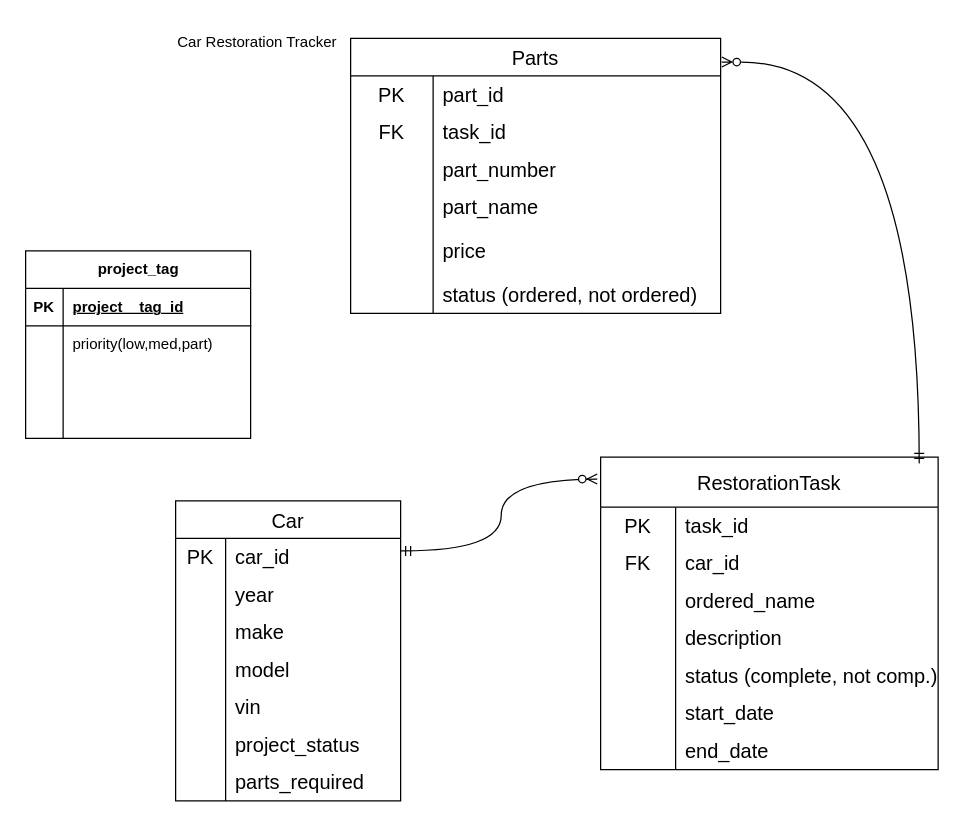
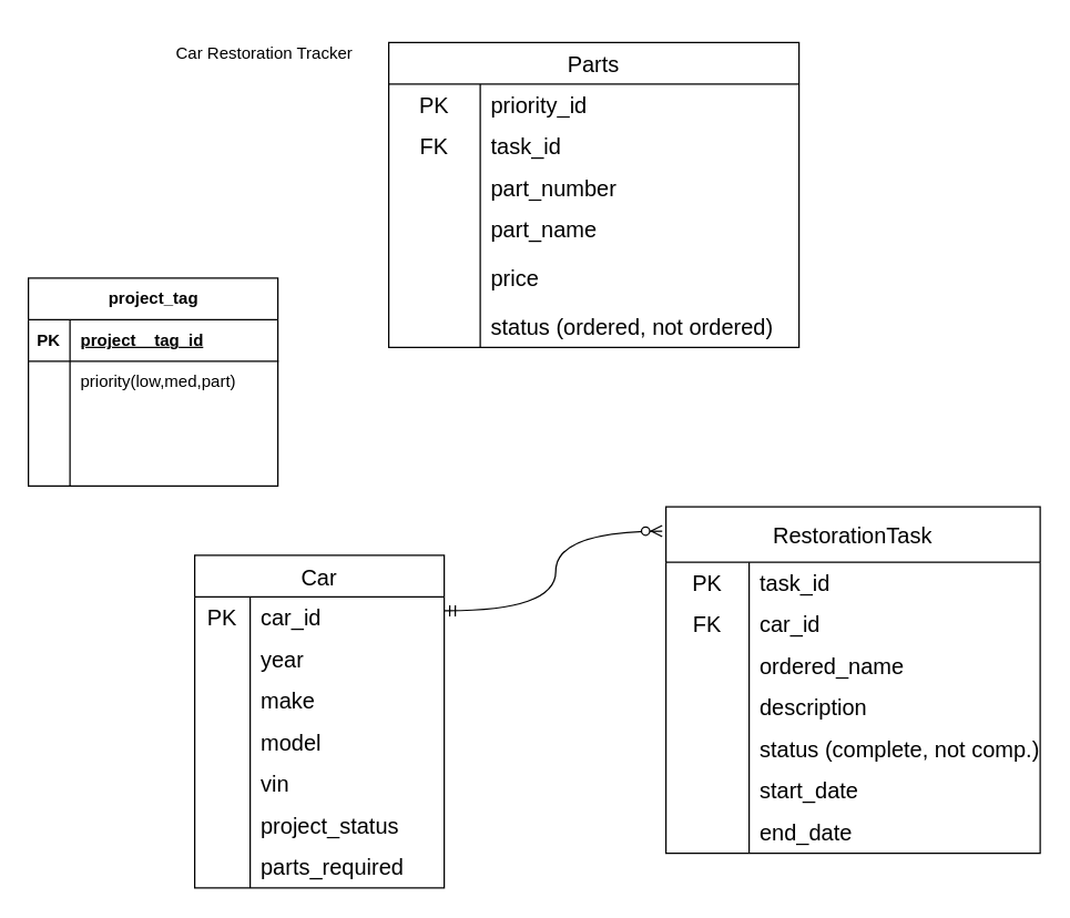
- <mxCell id="65" value="Car Restoration Tracker&lt;div&gt;&lt;br&gt;&lt;/div&gt;" style="text;html=1;align=center;verticalAlign=middle;resizable=0;points=[];autosize=1;strokeColor=none;fillColor=none;" vertex="1" parent="1"><mxGeometry x="130" y="20" width="150" height="40" as="geometry" /></mxCell>
+ <mxCell id="65" value="Car Restoration Tracker&lt;div&gt;&lt;br&gt;&lt;/div&gt;" style="text;html=1;align=center;verticalAlign=middle;resizable=0;points=[];autosize=1;strokeColor=none;fillColor=none;" vertex="1" parent="1"><mxGeometry x="115" y="25" width="150" height="40" as="geometry" /></mxCell>
- <mxCell id="5" value="part_id" style="shape=partialRectangle;html=1;whiteSpace=wrap;connectable=0;fillColor=none;top=0;left=0;bottom=0;right=0;align=left;spacingLeft=6;overflow=hidden;strokeColor=inherit;fontSize=16;" vertex="1" parent="3"><mxGeometry x="66" width="230" height="30" as="geometry"><mxRectangle width="230" height="30" as="alternateBounds" /></mxGeometry></mxCell>
+ <mxCell id="5" value="priority_id" style="shape=partialRectangle;html=1;whiteSpace=wrap;connectable=0;fillColor=none;top=0;left=0;bottom=0;right=0;align=left;spacingLeft=6;overflow=hidden;strokeColor=inherit;fontSize=16;" vertex="1" parent="3"><mxGeometry x="66" width="230" height="30" as="geometry"><mxRectangle width="230" height="30" as="alternateBounds" /></mxGeometry></mxCell>
- <mxCell id="67" value="" style="edgeStyle=orthogonalEdgeStyle;fontSize=12;html=1;endArrow=ERmandOne;startArrow=ERzeroToMany;rounded=0;exitX=1.003;exitY=0.086;exitDx=0;exitDy=0;exitPerimeter=0;curved=1;startFill=0;endFill=0;entryX=0.944;entryY=0.02;entryDx=0;entryDy=0;entryPerimeter=0;" edge="1" parent="1" source="2" target="21"><mxGeometry width="100" height="100" relative="1" as="geometry"><mxPoint x="600" y="90" as="sourcePoint" /><mxPoint x="650" y="360" as="targetPoint" /></mxGeometry></mxCell>
